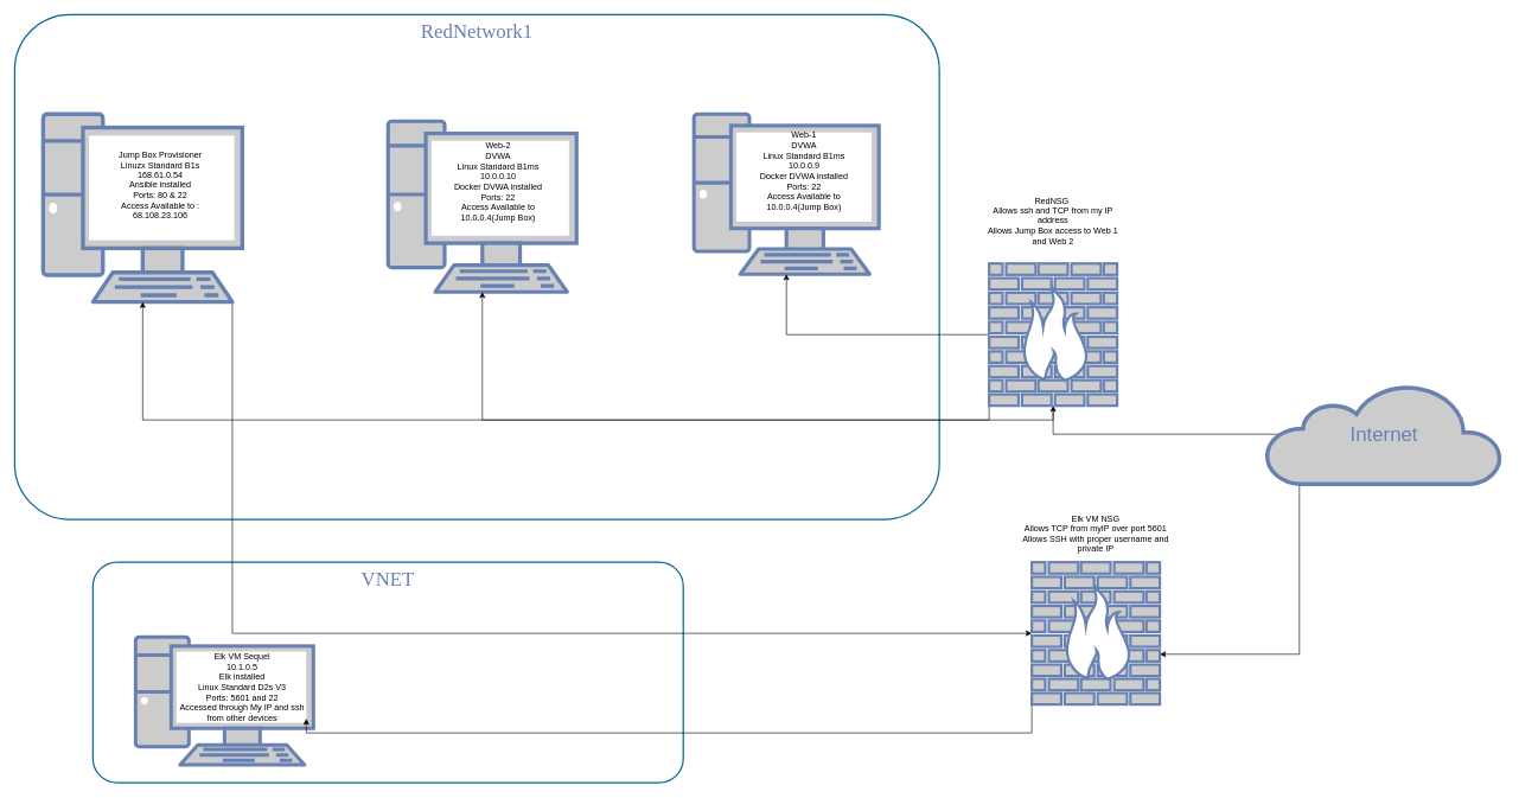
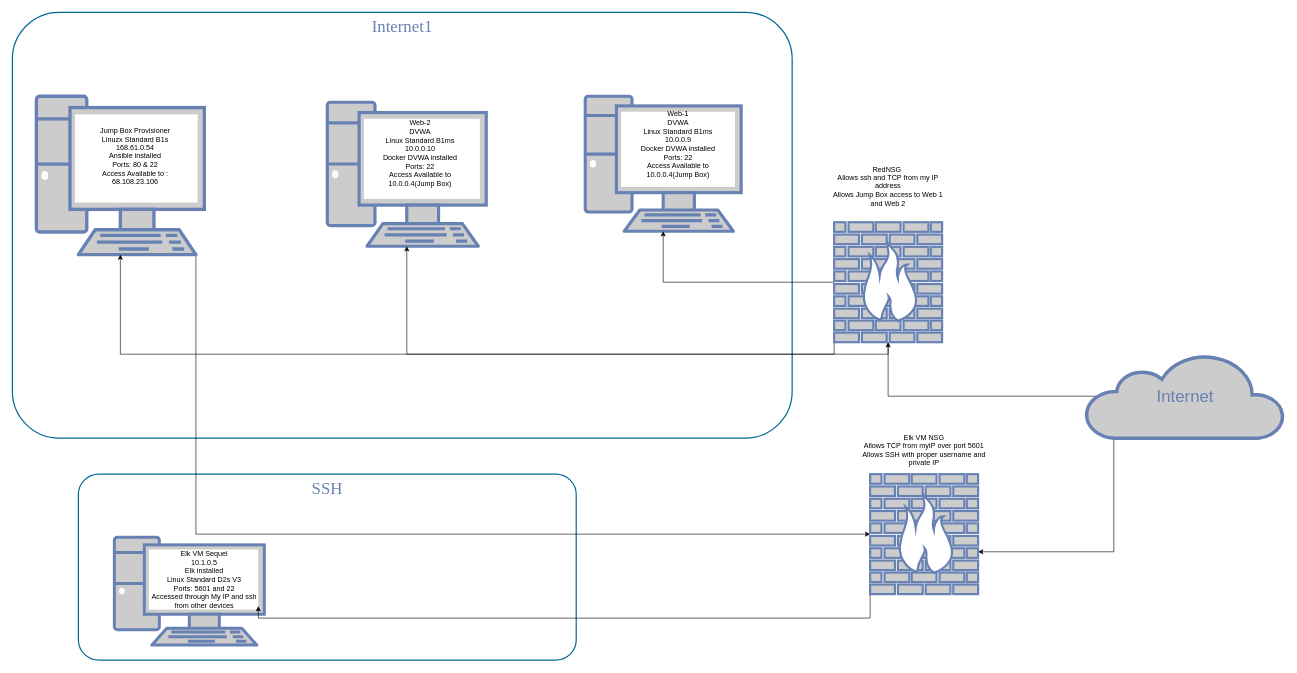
- <mxCell id="3" value="RedNetwork1" style="rounded=1;whiteSpace=wrap;html=1;shadow=0;comic=0;strokeColor=#036897;strokeWidth=2;fillColor=none;fontFamily=Verdana;fontSize=28;fontColor=#6881B3;align=center;arcSize=11;verticalAlign=top;" parent="1" vertex="1"><mxGeometry x="20" y="20" width="1300" height="710" as="geometry" /></mxCell>
+ <mxCell id="3" value="Internet1" style="rounded=1;whiteSpace=wrap;html=1;shadow=0;comic=0;strokeColor=#036897;strokeWidth=2;fillColor=none;fontFamily=Verdana;fontSize=28;fontColor=#6881B3;align=center;arcSize=11;verticalAlign=top;" parent="1" vertex="1"><mxGeometry x="20" y="20" width="1300" height="710" as="geometry" /></mxCell>
- <mxCell id="11" value="Internet" style="html=1;fillColor=#CCCCCC;strokeColor=#6881B3;gradientColor=none;gradientDirection=north;strokeWidth=2;shape=mxgraph.networks.cloud;fontColor=#6881B3;rounded=0;shadow=0;comic=0;align=center;fontSize=28;" parent="1" vertex="1"><mxGeometry x="1780" y="540" width="330" height="140" as="geometry" /></mxCell>
+ <mxCell id="11" value="Internet" style="html=1;fillColor=#CCCCCC;strokeColor=#6881B3;gradientColor=none;gradientDirection=north;strokeWidth=2;shape=mxgraph.networks.cloud;fontColor=#6881B3;rounded=0;shadow=0;comic=0;align=center;fontSize=28;" parent="1" vertex="1"><mxGeometry x="1810" y="590" width="330" height="140" as="geometry" /></mxCell>
- <mxCell id="2" value="VNET" style="rounded=1;whiteSpace=wrap;html=1;shadow=0;comic=0;strokeColor=#036897;strokeWidth=2;fillColor=none;fontFamily=Verdana;fontSize=28;fontColor=#6881B3;align=center;arcSize=11;verticalAlign=top;" parent="1" vertex="1"><mxGeometry x="130" y="790" width="830" height="310" as="geometry" /></mxCell>
+ <mxCell id="2" value="SSH" style="rounded=1;whiteSpace=wrap;html=1;shadow=0;comic=0;strokeColor=#036897;strokeWidth=2;fillColor=none;fontFamily=Verdana;fontSize=28;fontColor=#6881B3;align=center;arcSize=11;verticalAlign=top;" parent="1" vertex="1"><mxGeometry x="130" y="790" width="830" height="310" as="geometry" /></mxCell>
